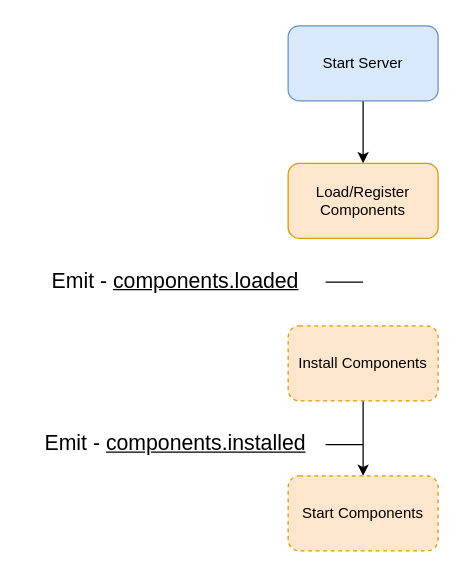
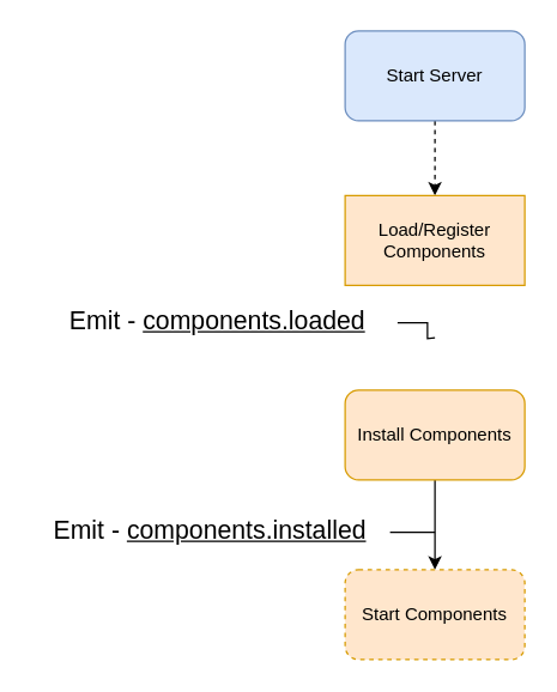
- <mxCell id="2" style="edgeStyle=orthogonalEdgeStyle;rounded=0;orthogonalLoop=1;jettySize=auto;html=1;" edge="1" parent="1" source="3" target="4"><mxGeometry relative="1" as="geometry" /></mxCell>
+ <mxCell id="2" style="edgeStyle=orthogonalEdgeStyle;rounded=0;orthogonalLoop=1;jettySize=auto;html=1;dashed=1;" edge="1" parent="1" source="3" target="4"><mxGeometry relative="1" as="geometry" /></mxCell>
- <mxCell id="4" value="Load/Register Components" style="rounded=1;whiteSpace=wrap;html=1;fillColor=#ffe6cc;strokeColor=#d79b00;" vertex="1" parent="1"><mxGeometry x="230" y="130" width="120" height="60" as="geometry" /></mxCell>
+ <mxCell id="4" value="Load/Register Components" style="whiteSpace=wrap;html=1;fillColor=#ffe6cc;strokeColor=#d79b00;rounded=0;" vertex="1" parent="1"><mxGeometry x="230" y="130" width="120" height="60" as="geometry" /></mxCell>
- <mxCell id="8" value="&lt;div&gt;&lt;span style=&quot;font-size: 17px ; background-color: rgb(255 , 255 , 255)&quot;&gt;Emit&lt;/span&gt;&lt;span style=&quot;font-size: 17px&quot;&gt; &lt;/span&gt;&lt;span style=&quot;font-size: 17px&quot;&gt;- &lt;/span&gt;&lt;font style=&quot;font-size: 17px&quot;&gt;&lt;u&gt;components.loaded&lt;/u&gt;&lt;/font&gt;&lt;/div&gt;" style="text;html=1;strokeColor=none;fillColor=none;align=center;verticalAlign=middle;whiteSpace=wrap;rounded=0;" vertex="1" parent="1"><mxGeometry x="20" y="210" width="240" height="30" as="geometry" /></mxCell>
+ <mxCell id="8" value="&lt;div&gt;&lt;span style=&quot;font-size: 17px ; background-color: rgb(255 , 255 , 255)&quot;&gt;Emit&lt;/span&gt;&lt;span style=&quot;font-size: 17px&quot;&gt; &lt;/span&gt;&lt;span style=&quot;font-size: 17px&quot;&gt;- &lt;/span&gt;&lt;font style=&quot;font-size: 17px&quot;&gt;&lt;u&gt;components.loaded&lt;/u&gt;&lt;/font&gt;&lt;/div&gt;" style="text;html=1;strokeColor=none;fillColor=none;align=center;verticalAlign=middle;whiteSpace=wrap;rounded=0;" vertex="1" parent="1"><mxGeometry x="25" y="200" width="240" height="30" as="geometry" /></mxCell>
- <mxCell id="6" value="Install Components" style="rounded=1;whiteSpace=wrap;html=1;fillColor=#ffe6cc;strokeColor=#d79b00;dashed=1;" vertex="1" parent="1"><mxGeometry x="230" y="260" width="120" height="60" as="geometry" /></mxCell>
+ <mxCell id="6" value="Install Components" style="rounded=1;whiteSpace=wrap;html=1;fillColor=#ffe6cc;strokeColor=#d79b00;" vertex="1" parent="1"><mxGeometry x="230" y="260" width="120" height="60" as="geometry" /></mxCell>
